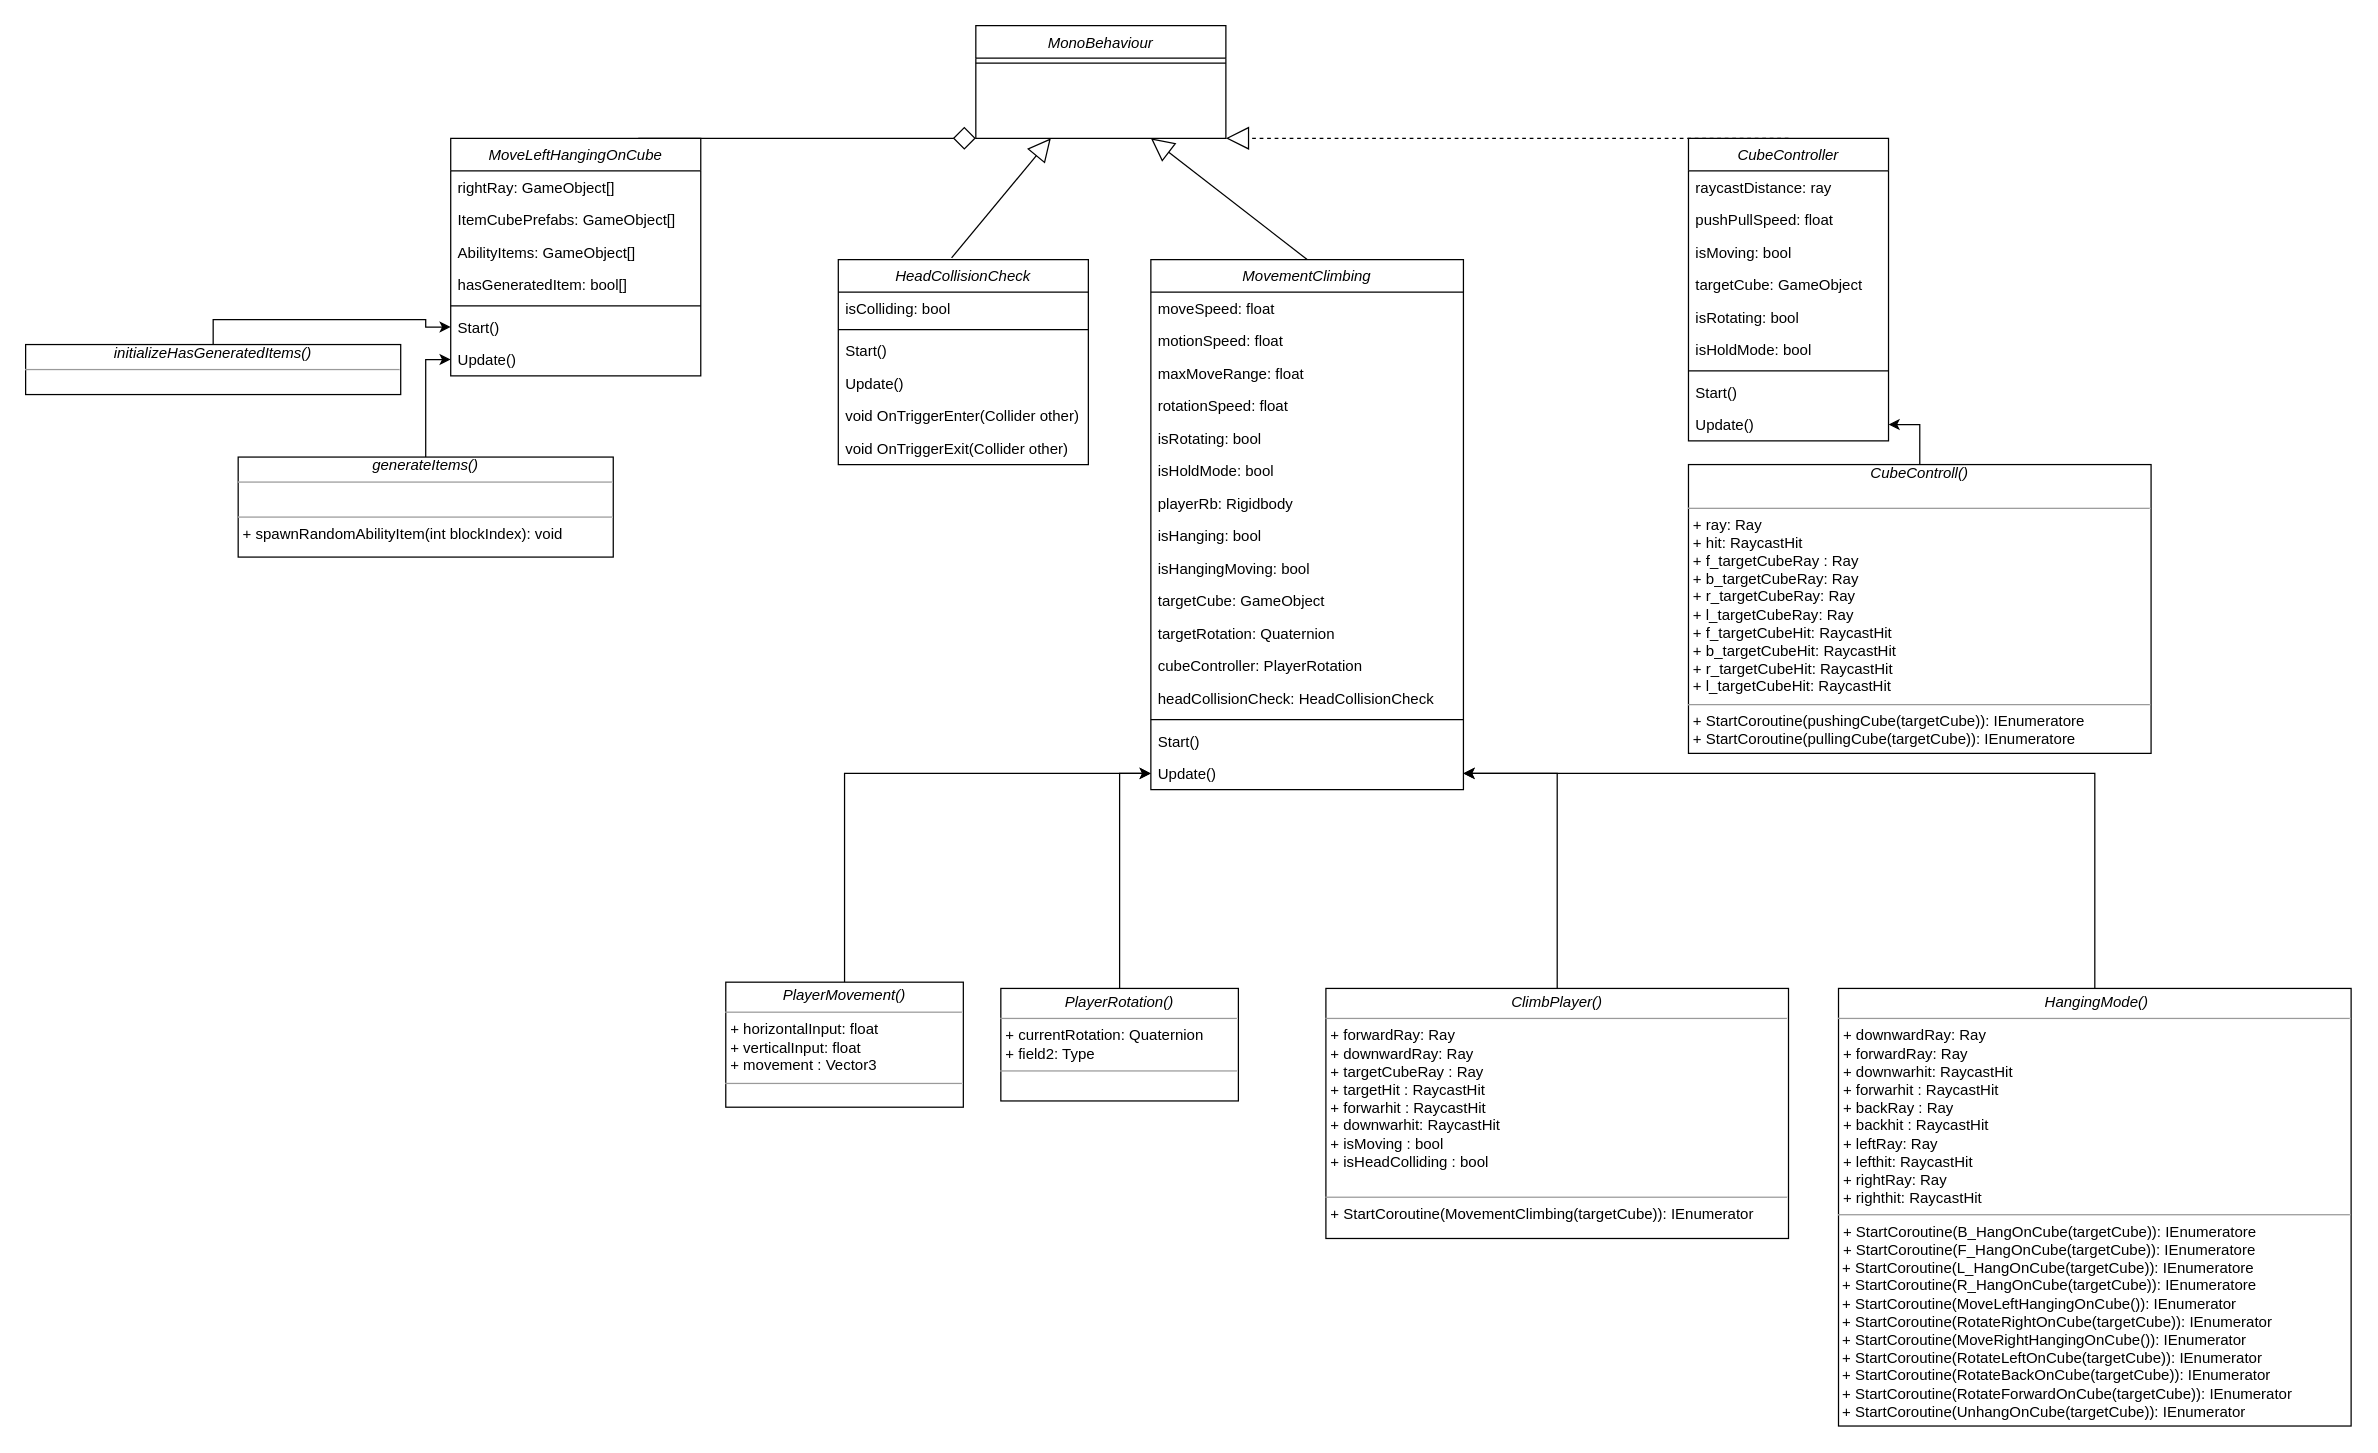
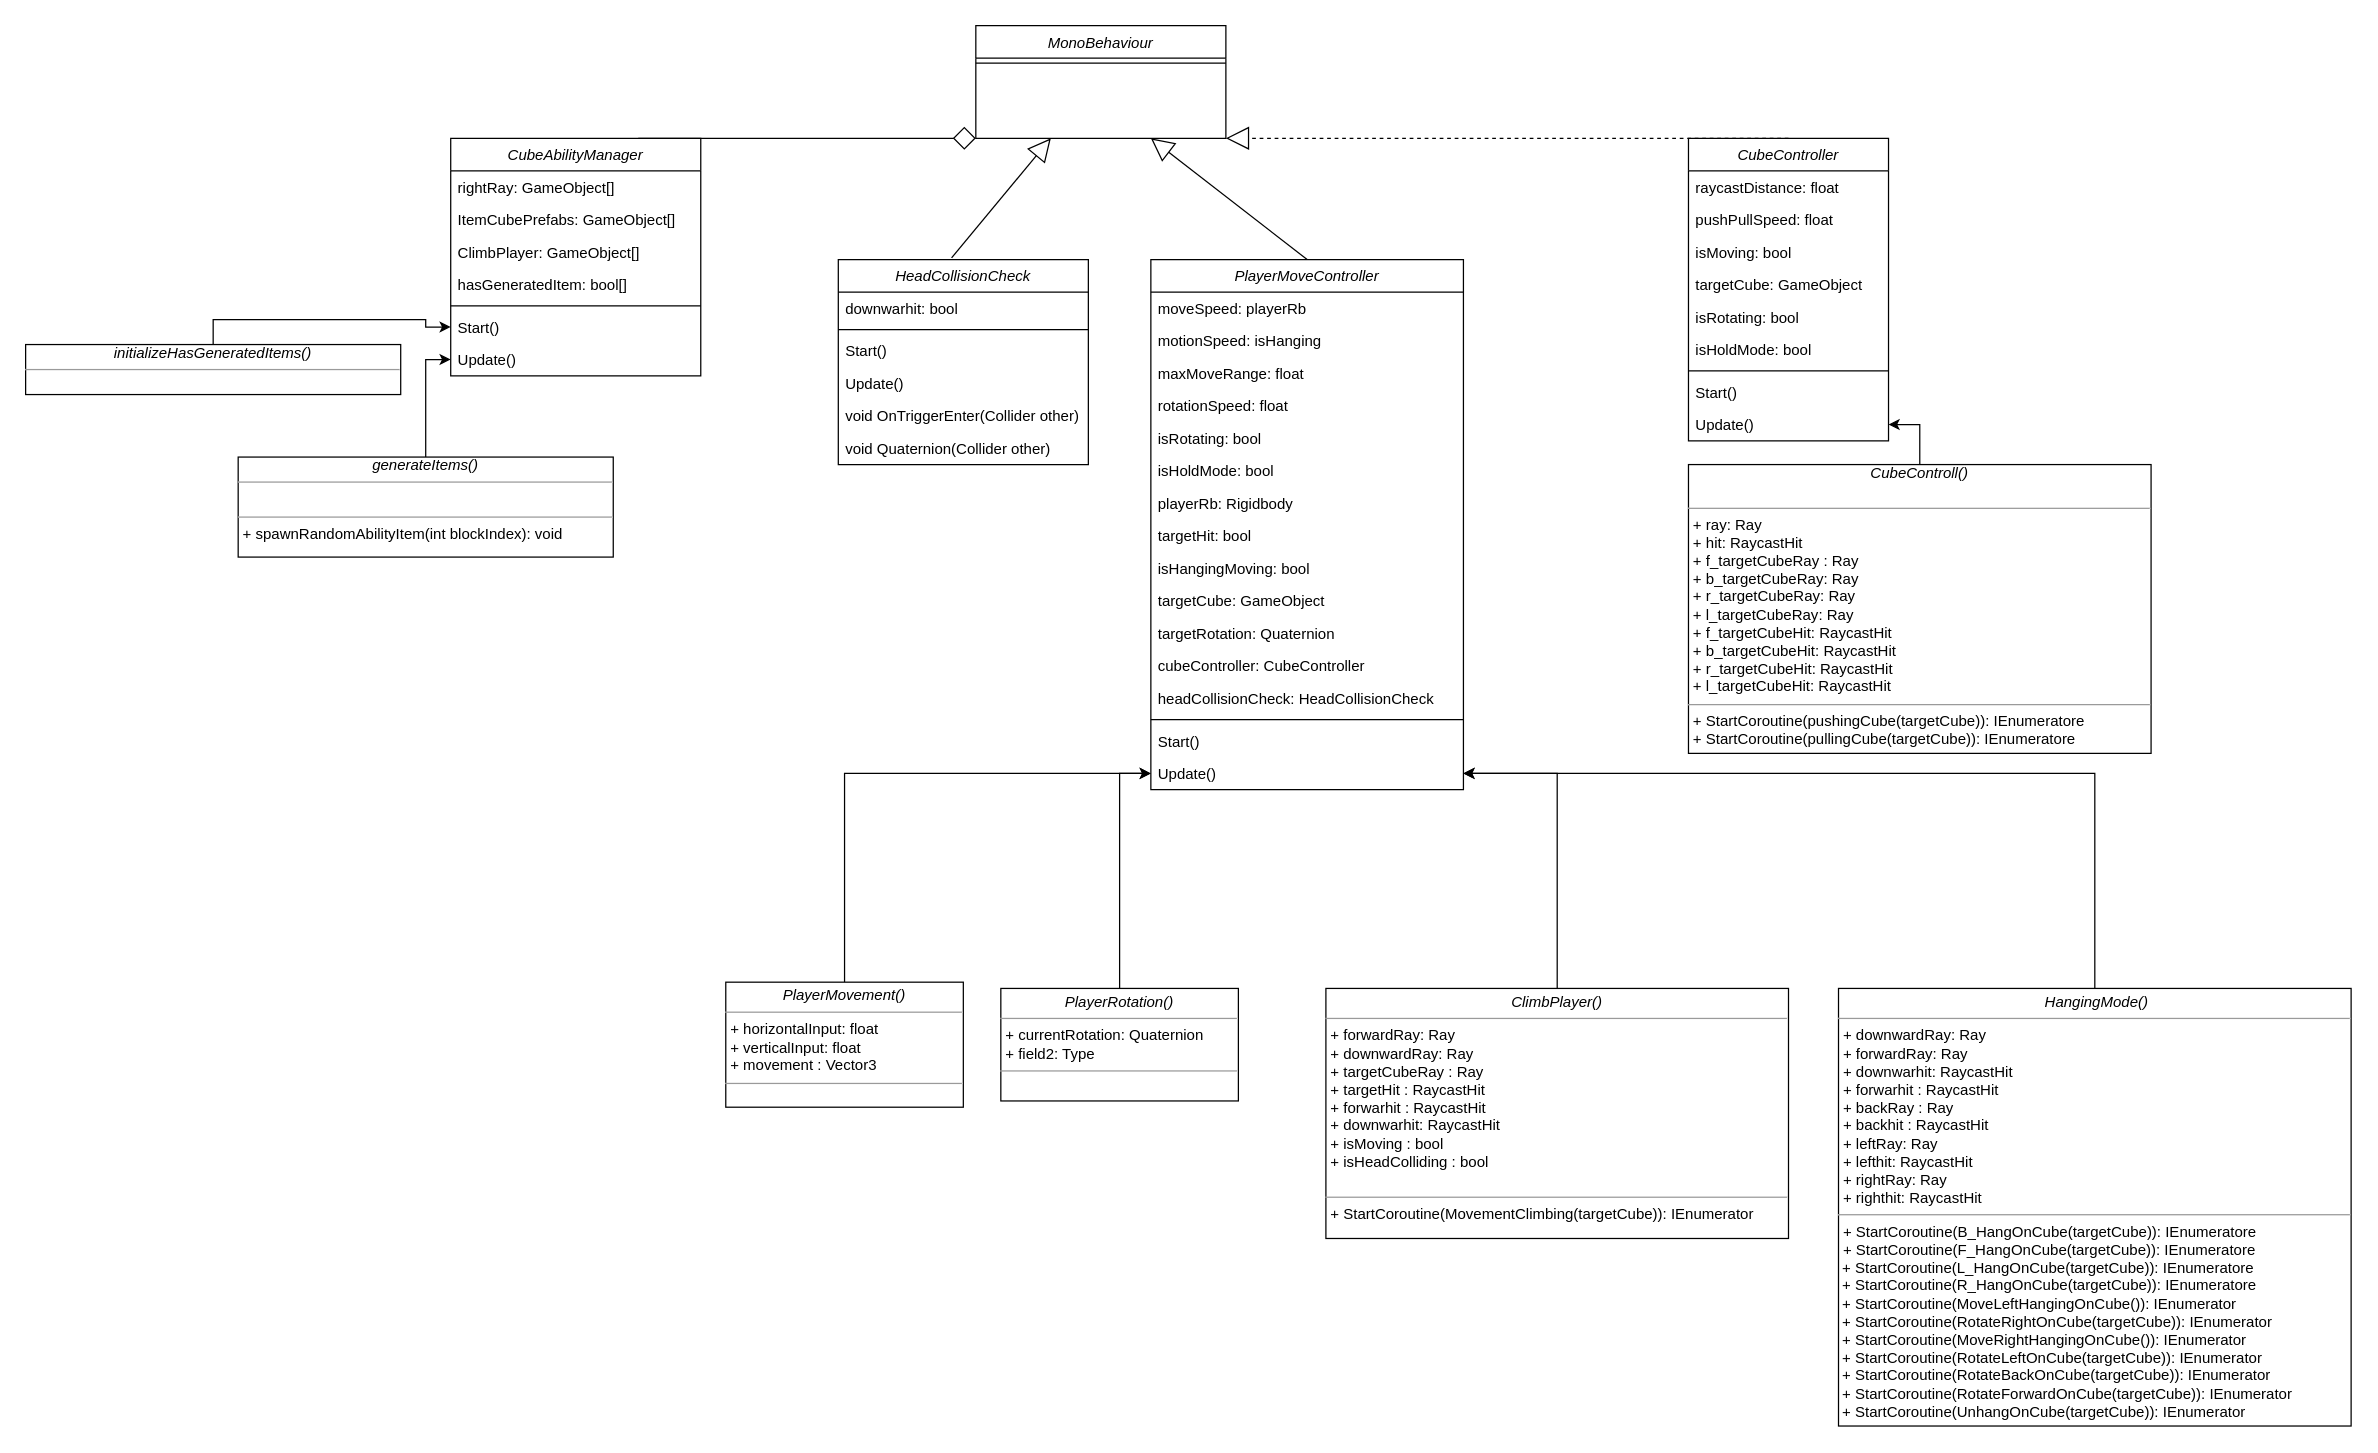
- <mxCell id="2" value="MoveLeftHangingOnCube" style="swimlane;fontStyle=2;align=center;verticalAlign=top;childLayout=stackLayout;horizontal=1;startSize=26;horizontalStack=0;resizeParent=1;resizeLast=0;collapsible=1;marginBottom=0;rounded=0;shadow=0;strokeWidth=1;" parent="1" vertex="1"><mxGeometry x="360" y="110" width="200" height="190" as="geometry"><mxRectangle x="230" y="140" width="160" height="26" as="alternateBounds" /></mxGeometry></mxCell>
+ <mxCell id="2" value="CubeAbilityManager" style="swimlane;fontStyle=2;align=center;verticalAlign=top;childLayout=stackLayout;horizontal=1;startSize=26;horizontalStack=0;resizeParent=1;resizeLast=0;collapsible=1;marginBottom=0;rounded=0;shadow=0;strokeWidth=1;" parent="1" vertex="1"><mxGeometry x="360" y="110" width="200" height="190" as="geometry"><mxRectangle x="230" y="140" width="160" height="26" as="alternateBounds" /></mxGeometry></mxCell>
- <mxCell id="18" value="raycastDistance: ray" style="text;align=left;verticalAlign=top;spacingLeft=4;spacingRight=4;overflow=hidden;rotatable=0;points=[[0,0.5],[1,0.5]];portConstraint=eastwest;" vertex="1" parent="17"><mxGeometry y="26" width="160" height="26" as="geometry" /></mxCell>
+ <mxCell id="18" value="raycastDistance: float" style="text;align=left;verticalAlign=top;spacingLeft=4;spacingRight=4;overflow=hidden;rotatable=0;points=[[0,0.5],[1,0.5]];portConstraint=eastwest;" vertex="1" parent="17"><mxGeometry y="26" width="160" height="26" as="geometry" /></mxCell>
- <mxCell id="5" value="AbilityItems: GameObject[]" style="text;align=left;verticalAlign=top;spacingLeft=4;spacingRight=4;overflow=hidden;rotatable=0;points=[[0,0.5],[1,0.5]];portConstraint=eastwest;rounded=0;shadow=0;html=0;" parent="2" vertex="1"><mxGeometry y="78" width="200" height="26" as="geometry" /></mxCell>
+ <mxCell id="5" value="ClimbPlayer: GameObject[]" style="text;align=left;verticalAlign=top;spacingLeft=4;spacingRight=4;overflow=hidden;rotatable=0;points=[[0,0.5],[1,0.5]];portConstraint=eastwest;rounded=0;shadow=0;html=0;" parent="2" vertex="1"><mxGeometry y="78" width="200" height="26" as="geometry" /></mxCell>
- <mxCell id="27" value="MovementClimbing" style="swimlane;fontStyle=2;align=center;verticalAlign=top;childLayout=stackLayout;horizontal=1;startSize=26;horizontalStack=0;resizeParent=1;resizeLast=0;collapsible=1;marginBottom=0;rounded=0;shadow=0;strokeWidth=1;" vertex="1" parent="1"><mxGeometry x="920" y="207" width="250" height="424" as="geometry"><mxRectangle x="230" y="140" width="160" height="26" as="alternateBounds" /></mxGeometry></mxCell>
+ <mxCell id="27" value="PlayerMoveController" style="swimlane;fontStyle=2;align=center;verticalAlign=top;childLayout=stackLayout;horizontal=1;startSize=26;horizontalStack=0;resizeParent=1;resizeLast=0;collapsible=1;marginBottom=0;rounded=0;shadow=0;strokeWidth=1;" vertex="1" parent="1"><mxGeometry x="920" y="207" width="250" height="424" as="geometry"><mxRectangle x="230" y="140" width="160" height="26" as="alternateBounds" /></mxGeometry></mxCell>
- <mxCell id="11" value="isColliding: bool" style="text;align=left;verticalAlign=top;spacingLeft=4;spacingRight=4;overflow=hidden;rotatable=0;points=[[0,0.5],[1,0.5]];portConstraint=eastwest;rounded=0;shadow=0;html=0;" vertex="1" parent="10"><mxGeometry y="26" width="200" height="26" as="geometry" /></mxCell>
+ <mxCell id="11" value="downwarhit: bool" style="text;align=left;verticalAlign=top;spacingLeft=4;spacingRight=4;overflow=hidden;rotatable=0;points=[[0,0.5],[1,0.5]];portConstraint=eastwest;rounded=0;shadow=0;html=0;" vertex="1" parent="10"><mxGeometry y="26" width="200" height="26" as="geometry" /></mxCell>
- <mxCell id="28" value="moveSpeed: float" style="text;align=left;verticalAlign=top;spacingLeft=4;spacingRight=4;overflow=hidden;rotatable=0;points=[[0,0.5],[1,0.5]];portConstraint=eastwest;" vertex="1" parent="27"><mxGeometry y="26" width="250" height="26" as="geometry" /></mxCell>
+ <mxCell id="28" value="moveSpeed: playerRb" style="text;align=left;verticalAlign=top;spacingLeft=4;spacingRight=4;overflow=hidden;rotatable=0;points=[[0,0.5],[1,0.5]];portConstraint=eastwest;" vertex="1" parent="27"><mxGeometry y="26" width="250" height="26" as="geometry" /></mxCell>
- <mxCell id="29" value="motionSpeed: float" style="text;align=left;verticalAlign=top;spacingLeft=4;spacingRight=4;overflow=hidden;rotatable=0;points=[[0,0.5],[1,0.5]];portConstraint=eastwest;rounded=0;shadow=0;html=0;" vertex="1" parent="27"><mxGeometry y="52" width="250" height="26" as="geometry" /></mxCell>
+ <mxCell id="29" value="motionSpeed: isHanging" style="text;align=left;verticalAlign=top;spacingLeft=4;spacingRight=4;overflow=hidden;rotatable=0;points=[[0,0.5],[1,0.5]];portConstraint=eastwest;rounded=0;shadow=0;html=0;" vertex="1" parent="27"><mxGeometry y="52" width="250" height="26" as="geometry" /></mxCell>
- <mxCell id="16" value="void OnTriggerExit(Collider other)" style="text;align=left;verticalAlign=top;spacingLeft=4;spacingRight=4;overflow=hidden;rotatable=0;points=[[0,0.5],[1,0.5]];portConstraint=eastwest;" vertex="1" parent="10"><mxGeometry y="138" width="200" height="26" as="geometry" /></mxCell>
+ <mxCell id="16" value="void Quaternion(Collider other)" style="text;align=left;verticalAlign=top;spacingLeft=4;spacingRight=4;overflow=hidden;rotatable=0;points=[[0,0.5],[1,0.5]];portConstraint=eastwest;" vertex="1" parent="10"><mxGeometry y="138" width="200" height="26" as="geometry" /></mxCell>
- <mxCell id="35" value="isHanging: bool" style="text;align=left;verticalAlign=top;spacingLeft=4;spacingRight=4;overflow=hidden;rotatable=0;points=[[0,0.5],[1,0.5]];portConstraint=eastwest;rounded=0;shadow=0;html=0;" vertex="1" parent="27"><mxGeometry y="208" width="250" height="26" as="geometry" /></mxCell>
+ <mxCell id="35" value="targetHit: bool" style="text;align=left;verticalAlign=top;spacingLeft=4;spacingRight=4;overflow=hidden;rotatable=0;points=[[0,0.5],[1,0.5]];portConstraint=eastwest;rounded=0;shadow=0;html=0;" vertex="1" parent="27"><mxGeometry y="208" width="250" height="26" as="geometry" /></mxCell>
- <mxCell id="39" value="cubeController: PlayerRotation" style="text;align=left;verticalAlign=top;spacingLeft=4;spacingRight=4;overflow=hidden;rotatable=0;points=[[0,0.5],[1,0.5]];portConstraint=eastwest;rounded=0;shadow=0;html=0;" vertex="1" parent="27"><mxGeometry y="312" width="250" height="26" as="geometry" /></mxCell>
+ <mxCell id="39" value="cubeController: CubeController" style="text;align=left;verticalAlign=top;spacingLeft=4;spacingRight=4;overflow=hidden;rotatable=0;points=[[0,0.5],[1,0.5]];portConstraint=eastwest;rounded=0;shadow=0;html=0;" vertex="1" parent="27"><mxGeometry y="312" width="250" height="26" as="geometry" /></mxCell>
